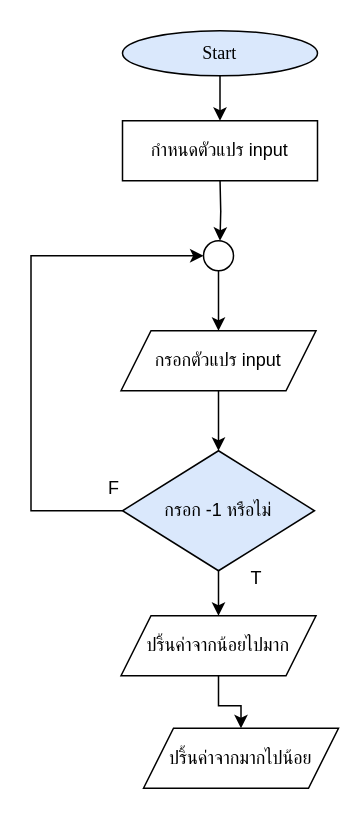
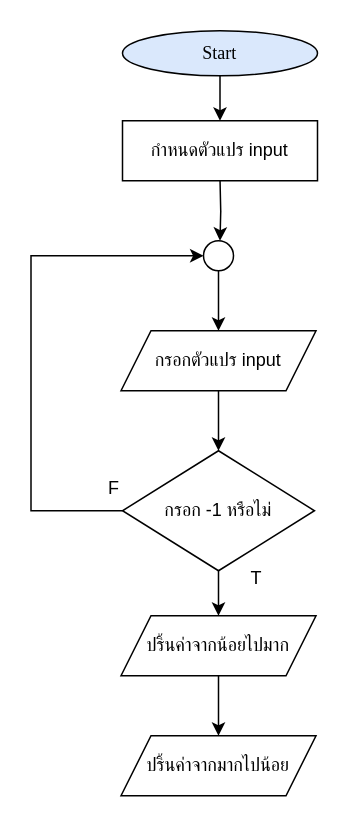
- <mxCell id="12" value="กรอก -1 หรือไม่" style="rhombus;whiteSpace=wrap;html=1;fillColor=#dae8fc;" vertex="1" parent="1"><mxGeometry x="81" y="300" width="128" height="80" as="geometry" /></mxCell>
+ <mxCell id="12" value="กรอก -1 หรือไม่" style="rhombus;whiteSpace=wrap;html=1;" vertex="1" parent="1"><mxGeometry x="81" y="300" width="128" height="80" as="geometry" /></mxCell>
- <mxCell id="15" value="ปริ้นค่าจากมากไปน้อย" style="rounded=0;whiteSpace=wrap;html=1;shape=parallelogram;perimeter=parallelogramPerimeter;fixedSize=1;" vertex="1" parent="1"><mxGeometry x="95" y="485" width="130" height="40" as="geometry" /></mxCell>
+ <mxCell id="15" value="ปริ้นค่าจากมากไปน้อย" style="rounded=0;whiteSpace=wrap;html=1;shape=parallelogram;perimeter=parallelogramPerimeter;fixedSize=1;" vertex="1" parent="1"><mxGeometry x="80" y="490" width="130" height="40" as="geometry" /></mxCell>
